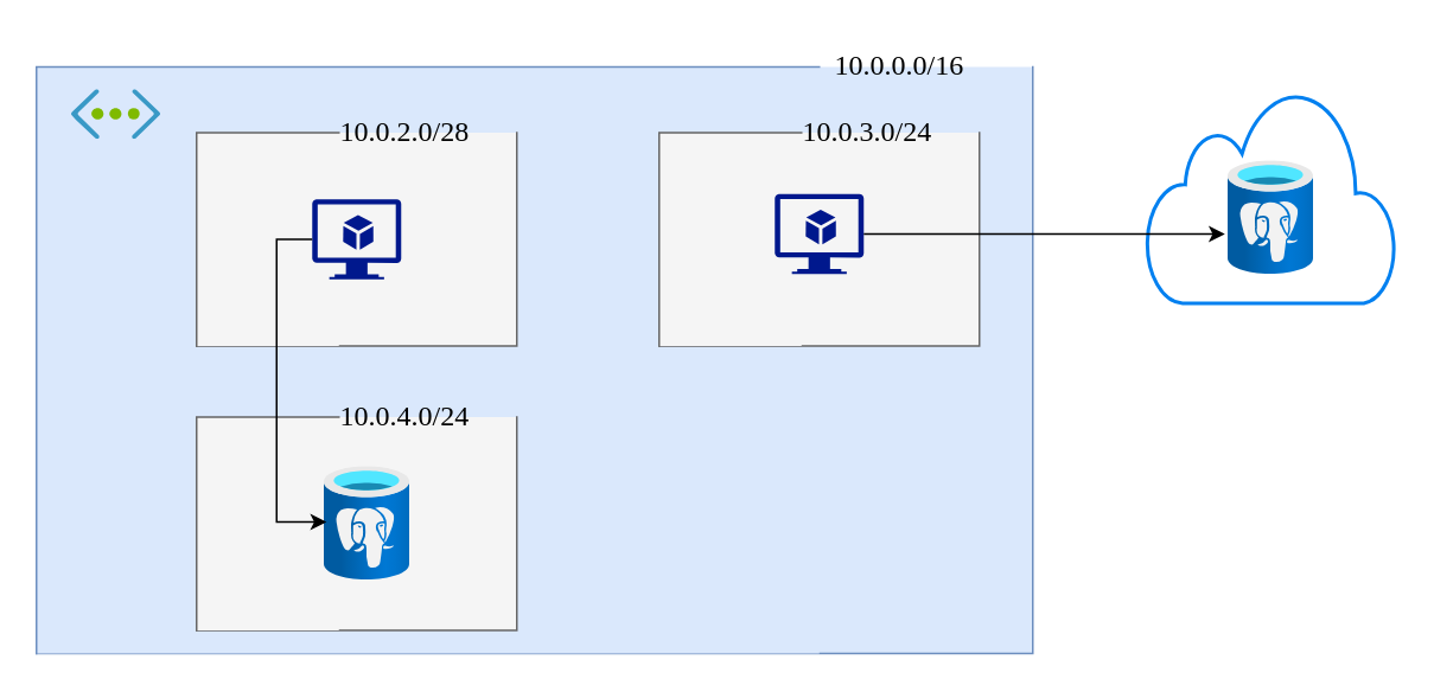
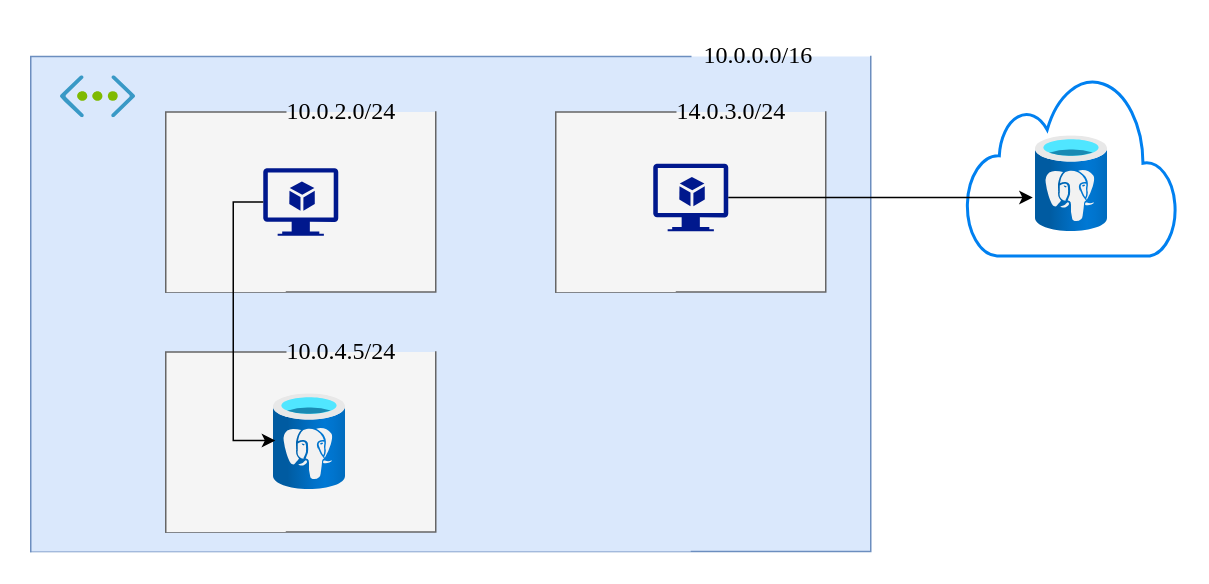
- <mxCell id="17" value="&lt;font style=&quot;font-size: 16px&quot; face=&quot;Verdana&quot;&gt;10.0.2.0/28&lt;/font&gt;" style="text;whiteSpace=wrap;html=1;" vertex="1" parent="13"><mxGeometry x="79" width="90" height="30" as="geometry" /></mxCell>
+ <mxCell id="17" value="&lt;font style=&quot;font-size: 16px&quot; face=&quot;Verdana&quot;&gt;10.0.2.0/24&lt;/font&gt;" style="text;whiteSpace=wrap;html=1;" vertex="1" parent="13"><mxGeometry x="79" width="90" height="30" as="geometry" /></mxCell>
- <mxCell id="12" value="&lt;font style=&quot;font-size: 16px&quot; face=&quot;Verdana&quot;&gt;10.0.3.0/24&lt;/font&gt;" style="text;whiteSpace=wrap;html=1;container=0;" vertex="1" parent="8"><mxGeometry x="79" width="90" height="30" as="geometry" /></mxCell>
+ <mxCell id="12" value="&lt;font style=&quot;font-size: 16px&quot; face=&quot;Verdana&quot;&gt;14.0.3.0/24&lt;/font&gt;" style="text;whiteSpace=wrap;html=1;container=0;" vertex="1" parent="8"><mxGeometry x="79" width="90" height="30" as="geometry" /></mxCell>
- <mxCell id="21" value="&lt;font style=&quot;font-size: 16px&quot; face=&quot;Verdana&quot;&gt;10.0.4.0/24&lt;/font&gt;" style="text;whiteSpace=wrap;html=1;" vertex="1" parent="18"><mxGeometry x="79" width="90" height="30" as="geometry" /></mxCell>
+ <mxCell id="21" value="&lt;font style=&quot;font-size: 16px&quot; face=&quot;Verdana&quot;&gt;10.0.4.5/24&lt;/font&gt;" style="text;whiteSpace=wrap;html=1;" vertex="1" parent="18"><mxGeometry x="79" width="90" height="30" as="geometry" /></mxCell>
